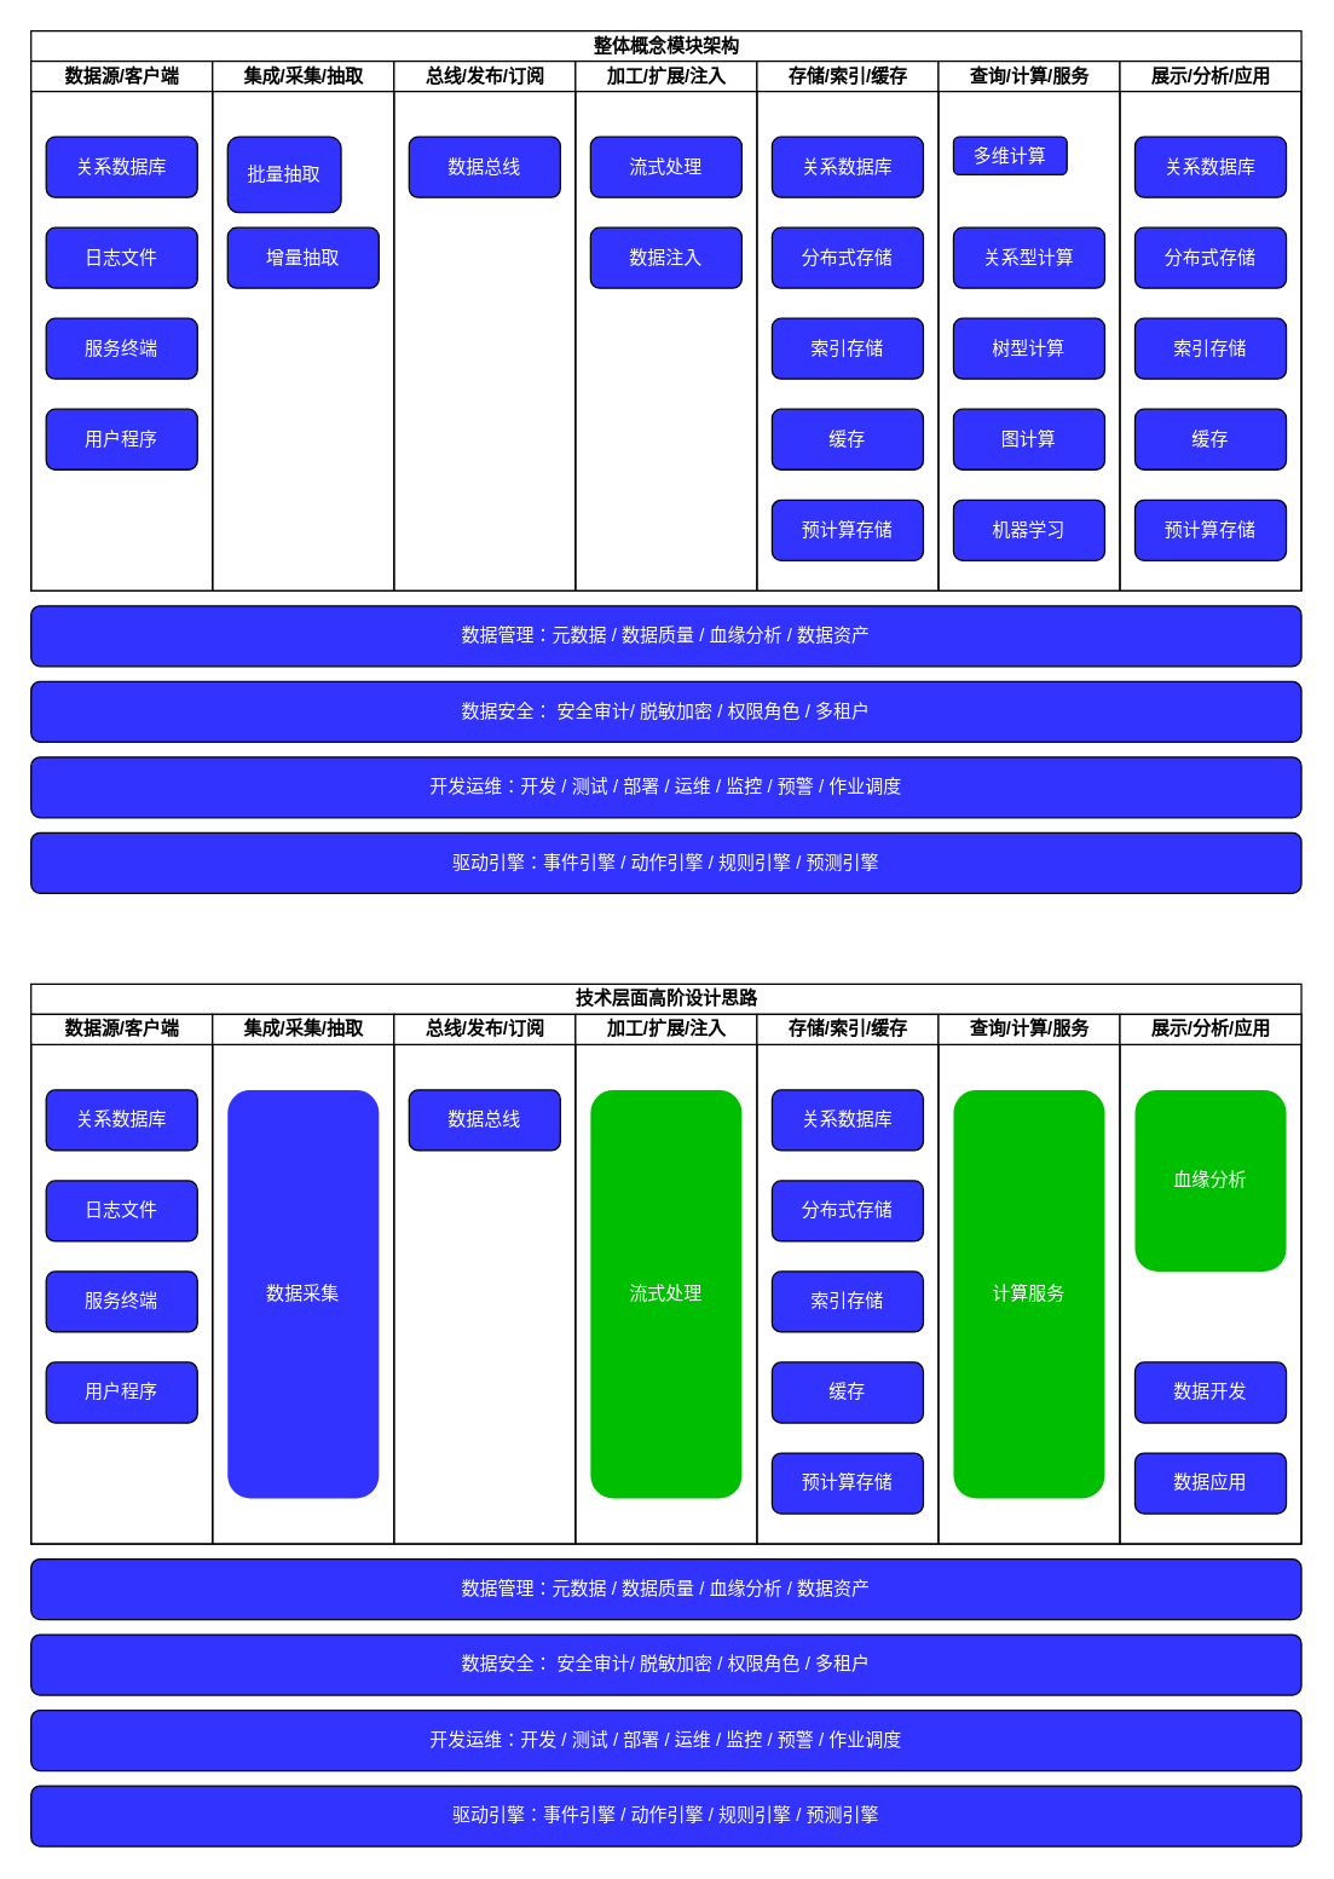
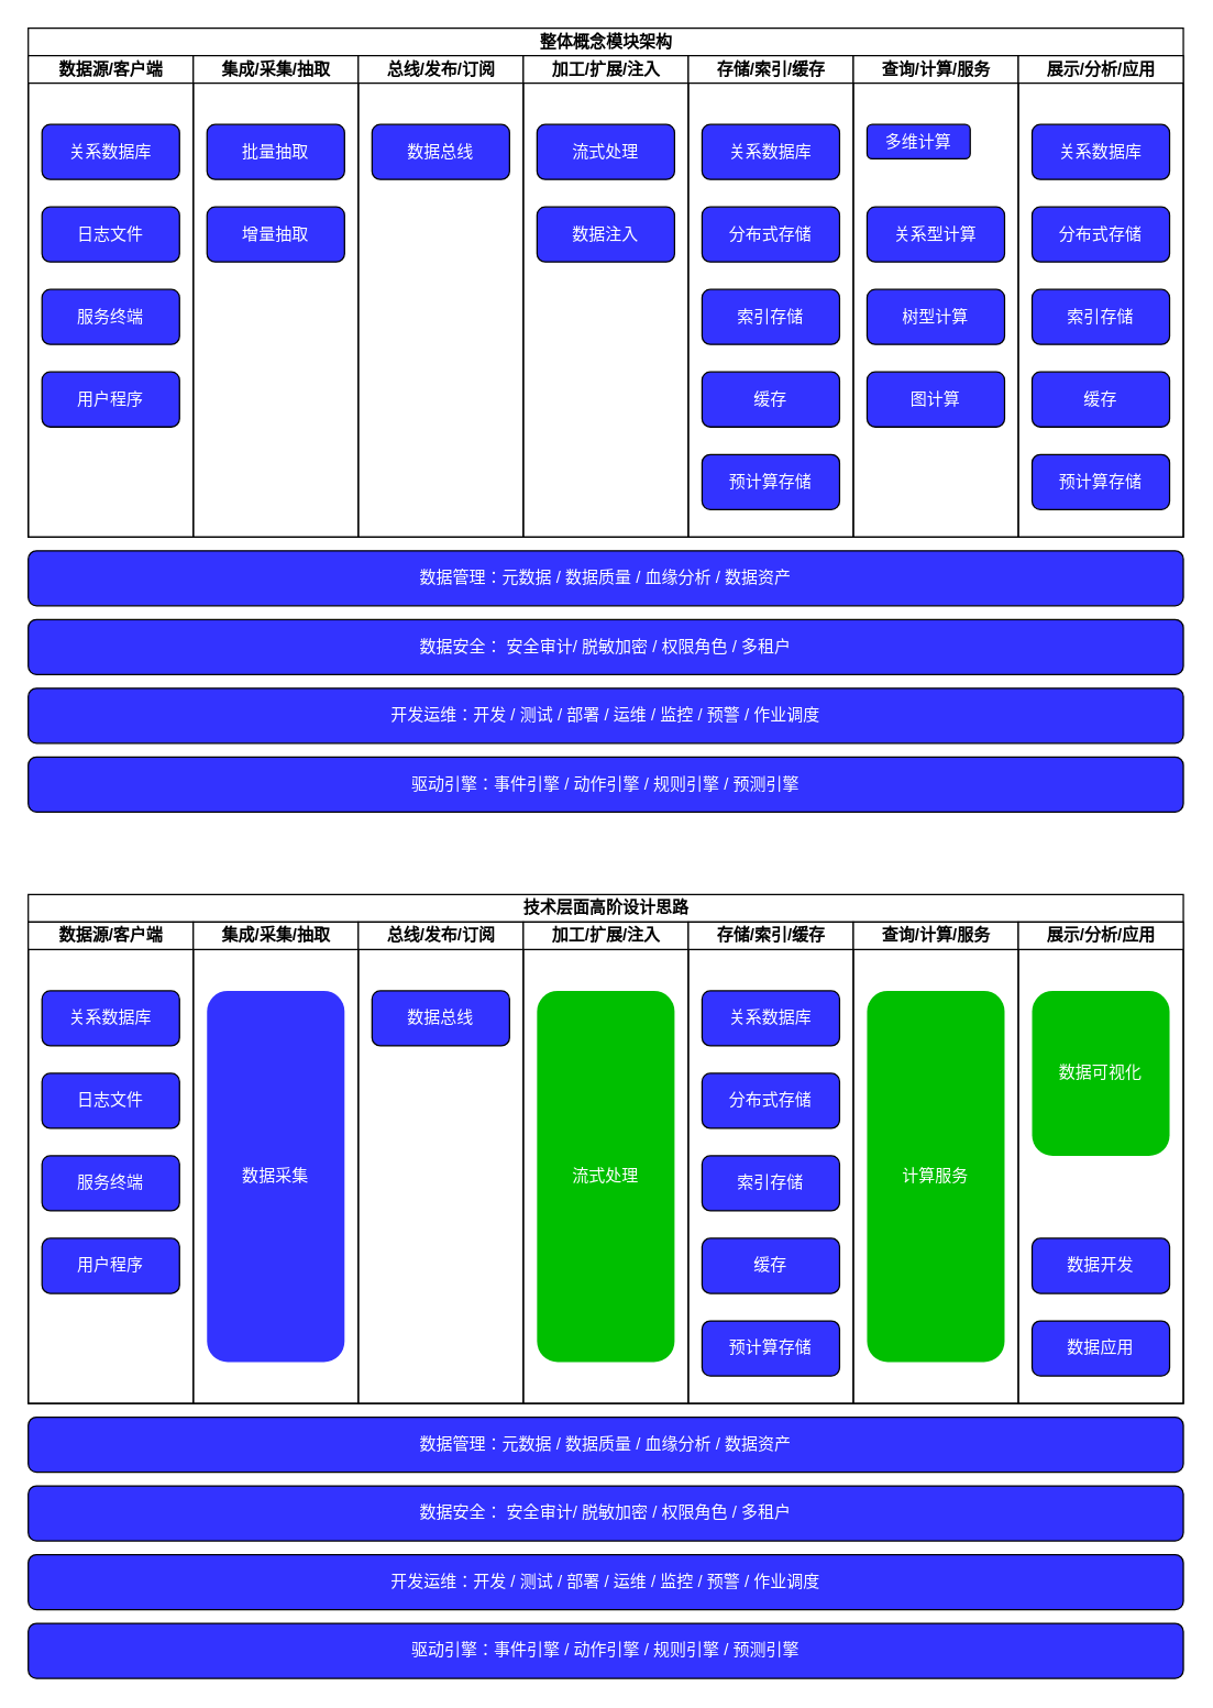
- <mxCell id="9" value="&lt;font color=&quot;#ffffff&quot;&gt;批量抽取&lt;/font&gt;" style="rounded=1;whiteSpace=wrap;html=1;fillColor=#3333FF;" vertex="1" parent="8"><mxGeometry x="10" y="50" width="75" height="50" as="geometry" /></mxCell>
+ <mxCell id="9" value="&lt;font color=&quot;#ffffff&quot;&gt;批量抽取&lt;/font&gt;" style="rounded=1;whiteSpace=wrap;html=1;fillColor=#3333FF;" vertex="1" parent="8"><mxGeometry x="10" y="50" width="100" height="40" as="geometry" /></mxCell>
- <mxCell id="27" value="&lt;font color=&quot;#ffffff&quot;&gt;机器学习&lt;/font&gt;" style="rounded=1;whiteSpace=wrap;html=1;fillColor=#3333FF;" vertex="1" parent="22"><mxGeometry x="10" y="290" width="100" height="40" as="geometry" /></mxCell>
- <mxCell id="59" value="&lt;font color=&quot;#ffffff&quot;&gt;血缘分析&lt;/font&gt;" style="rounded=1;whiteSpace=wrap;html=1;fillColor=#00BF00;strokeColor=none;" vertex="1" parent="58"><mxGeometry x="10" y="50" width="100" height="120" as="geometry" /></mxCell>
+ <mxCell id="59" value="&lt;font color=&quot;#ffffff&quot;&gt;数据可视化&lt;/font&gt;" style="rounded=1;whiteSpace=wrap;html=1;fillColor=#00BF00;strokeColor=none;" vertex="1" parent="58"><mxGeometry x="10" y="50" width="100" height="120" as="geometry" /></mxCell>
